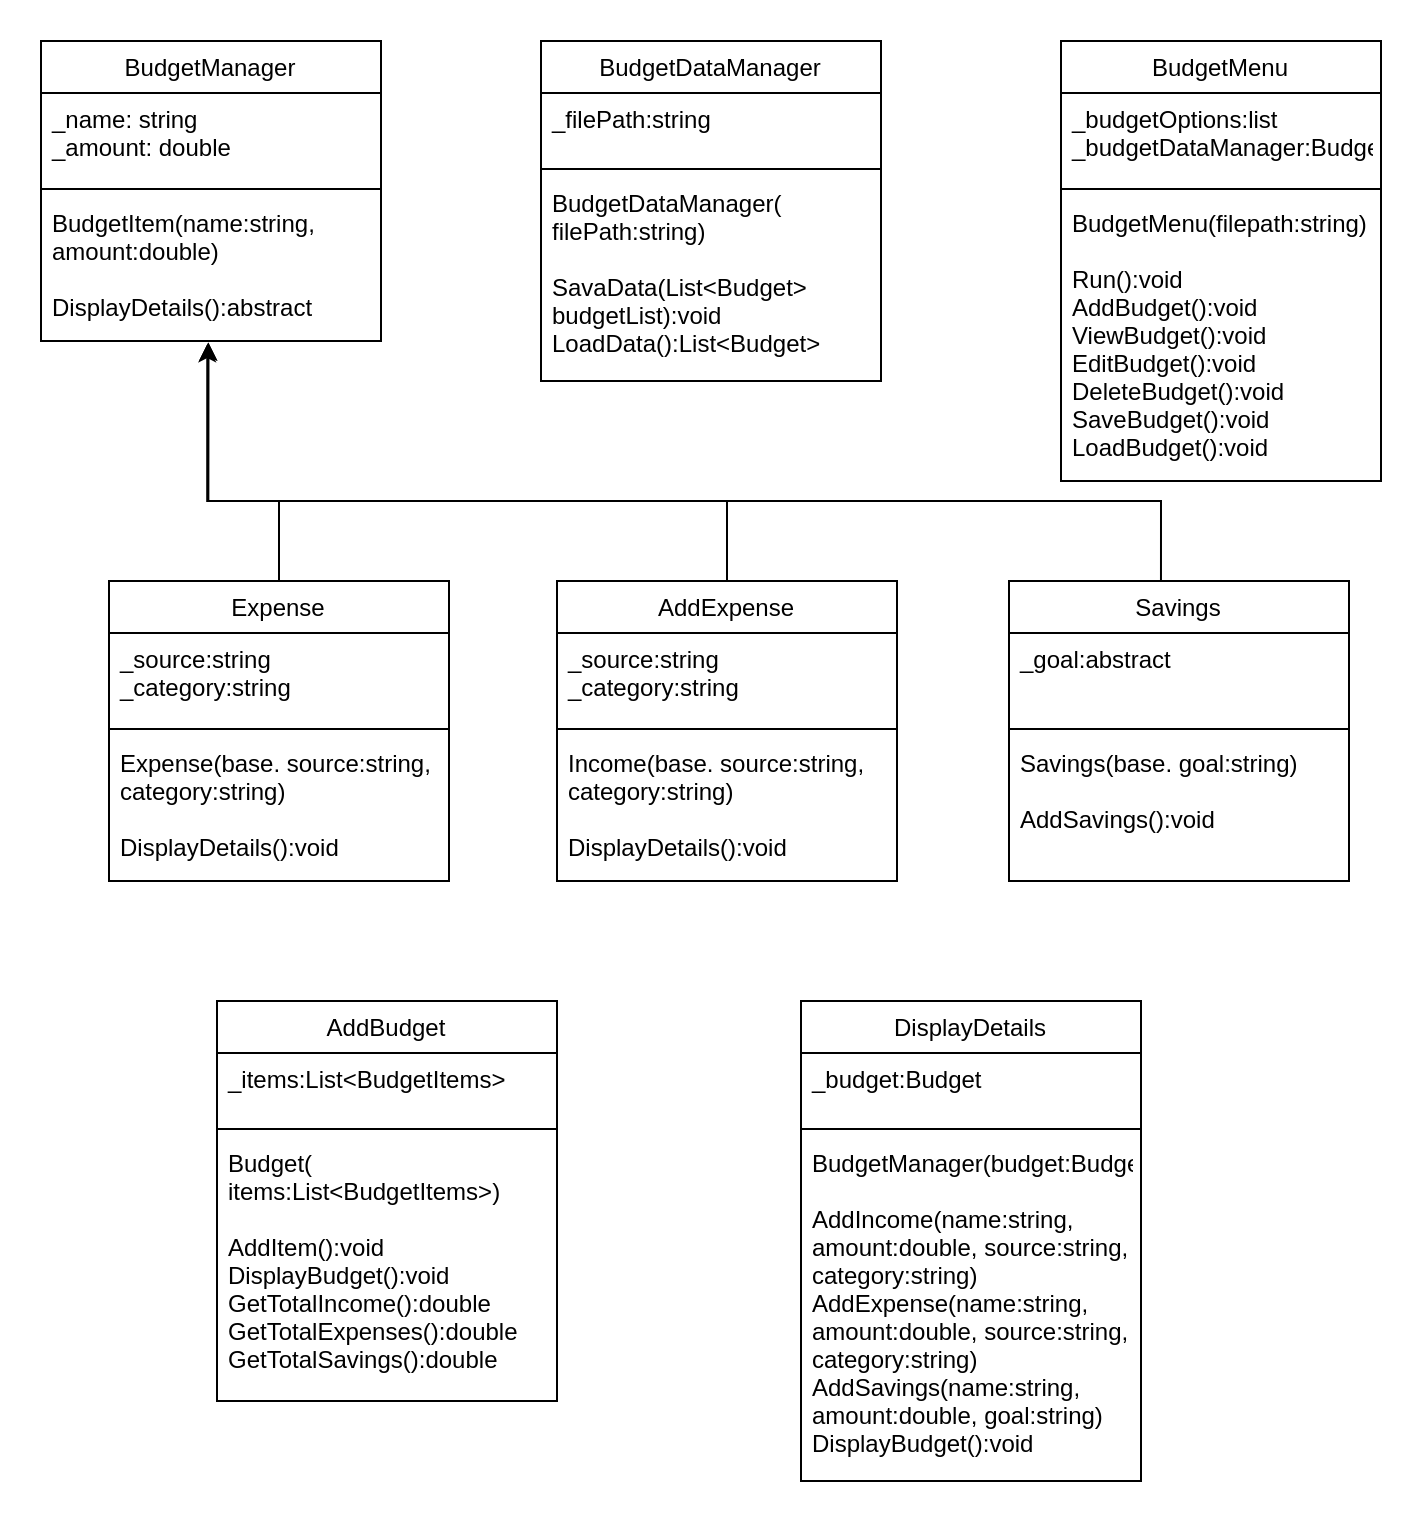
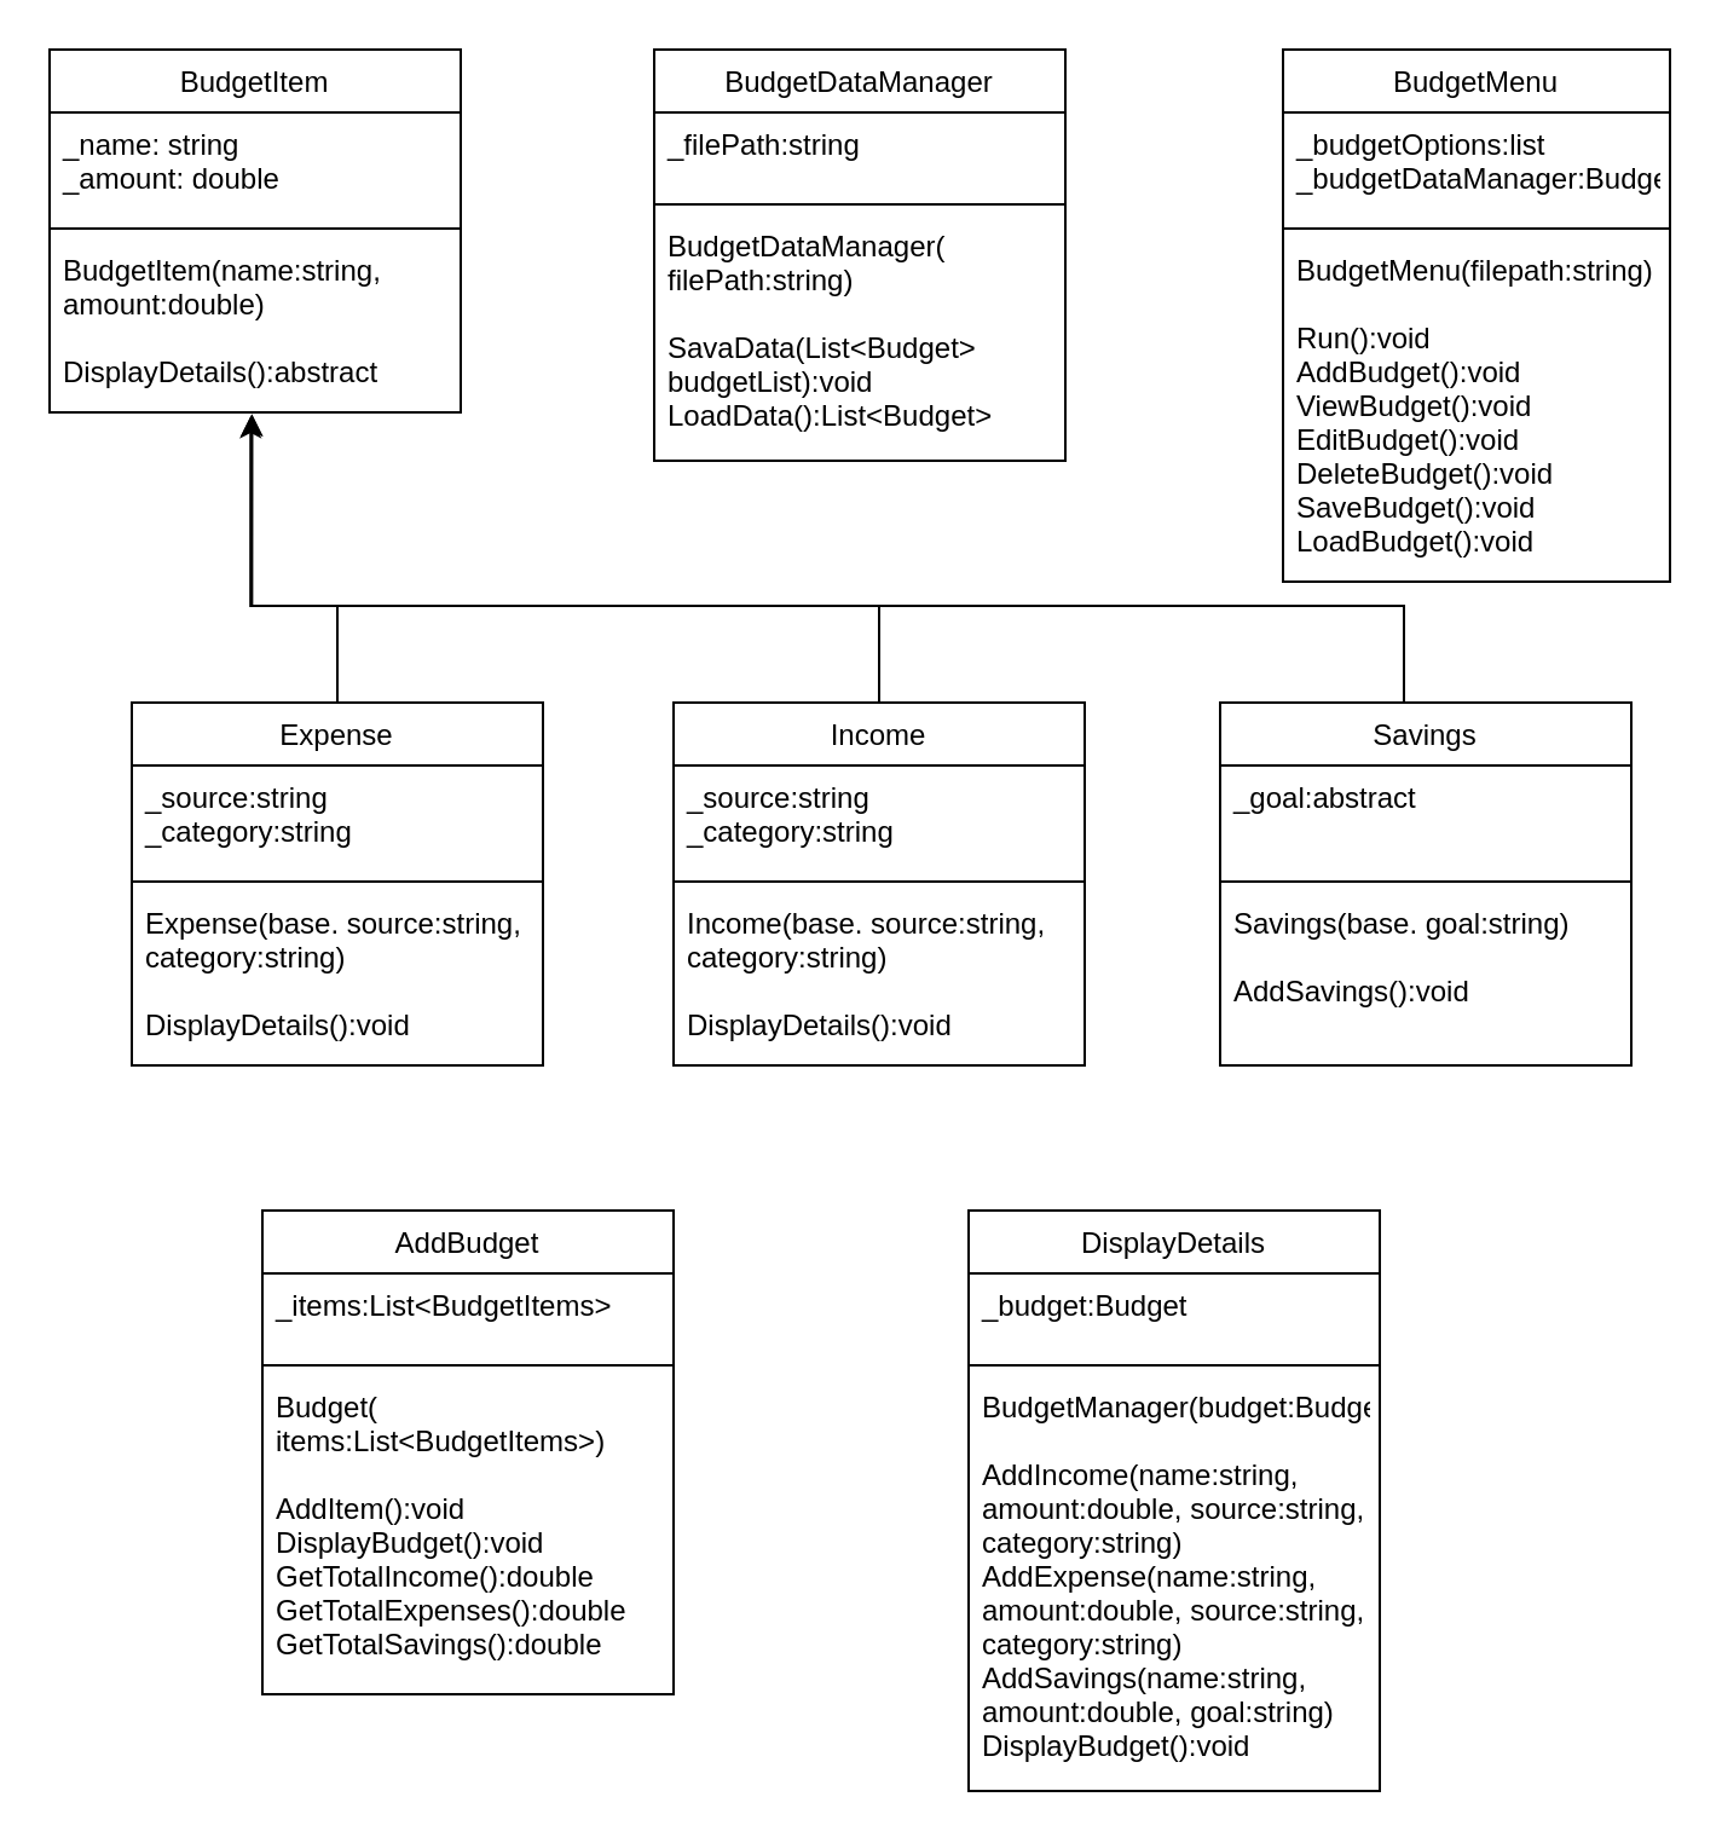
- <mxCell id="10" value="BudgetManager" style="swimlane;fontStyle=0;align=center;verticalAlign=top;childLayout=stackLayout;horizontal=1;startSize=26;horizontalStack=0;resizeParent=1;resizeLast=0;collapsible=1;marginBottom=0;rounded=0;shadow=0;strokeWidth=1;" parent="1" vertex="1"><mxGeometry x="20" y="20" width="170" height="150" as="geometry"><mxRectangle x="550" y="140" width="160" height="26" as="alternateBounds" /></mxGeometry></mxCell>
+ <mxCell id="10" value="BudgetItem" style="swimlane;fontStyle=0;align=center;verticalAlign=top;childLayout=stackLayout;horizontal=1;startSize=26;horizontalStack=0;resizeParent=1;resizeLast=0;collapsible=1;marginBottom=0;rounded=0;shadow=0;strokeWidth=1;" parent="1" vertex="1"><mxGeometry x="20" y="20" width="170" height="150" as="geometry"><mxRectangle x="550" y="140" width="160" height="26" as="alternateBounds" /></mxGeometry></mxCell>
- <mxCell id="15" value="AddExpense" style="swimlane;fontStyle=0;align=center;verticalAlign=top;childLayout=stackLayout;horizontal=1;startSize=26;horizontalStack=0;resizeParent=1;resizeLast=0;collapsible=1;marginBottom=0;rounded=0;shadow=0;strokeWidth=1;" parent="1" vertex="1"><mxGeometry x="278" y="290" width="170" height="150" as="geometry"><mxRectangle x="550" y="140" width="160" height="26" as="alternateBounds" /></mxGeometry></mxCell>
+ <mxCell id="15" value="Income" style="swimlane;fontStyle=0;align=center;verticalAlign=top;childLayout=stackLayout;horizontal=1;startSize=26;horizontalStack=0;resizeParent=1;resizeLast=0;collapsible=1;marginBottom=0;rounded=0;shadow=0;strokeWidth=1;" parent="1" vertex="1"><mxGeometry x="278" y="290" width="170" height="150" as="geometry"><mxRectangle x="550" y="140" width="160" height="26" as="alternateBounds" /></mxGeometry></mxCell>
